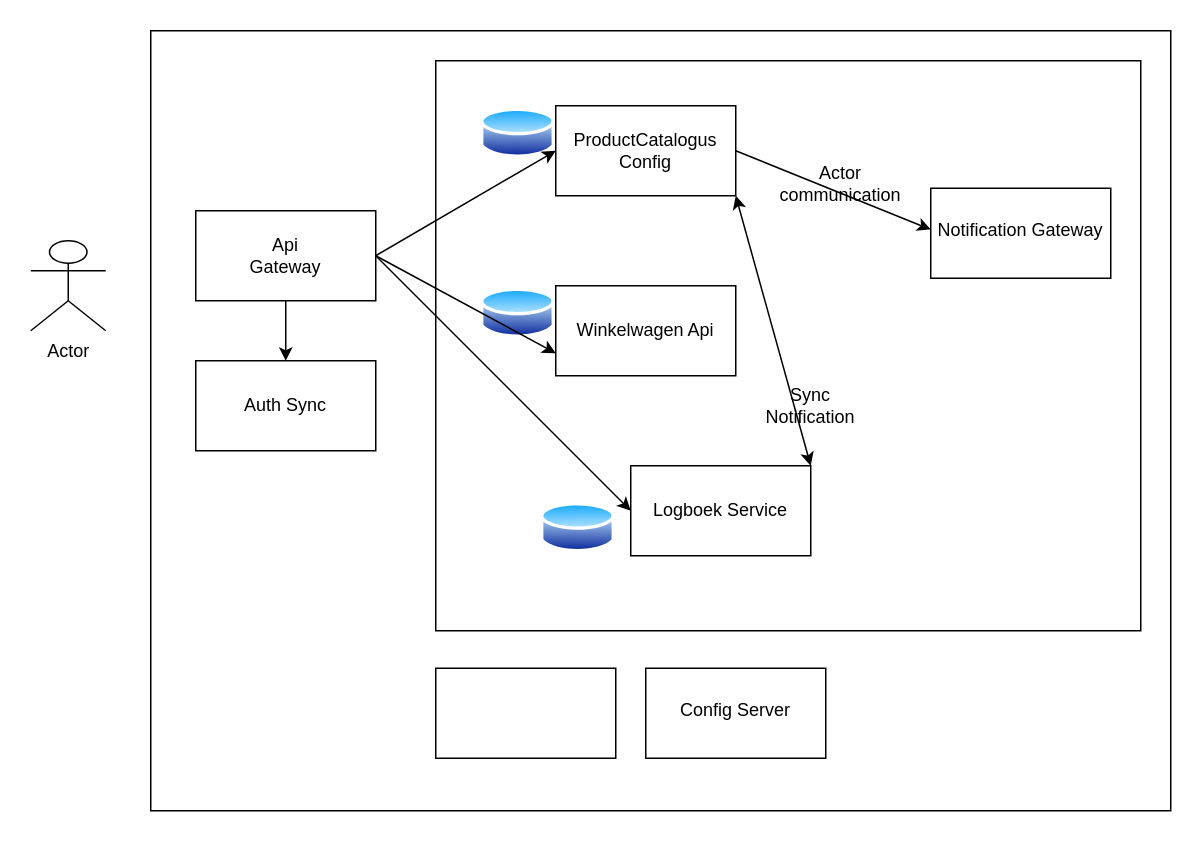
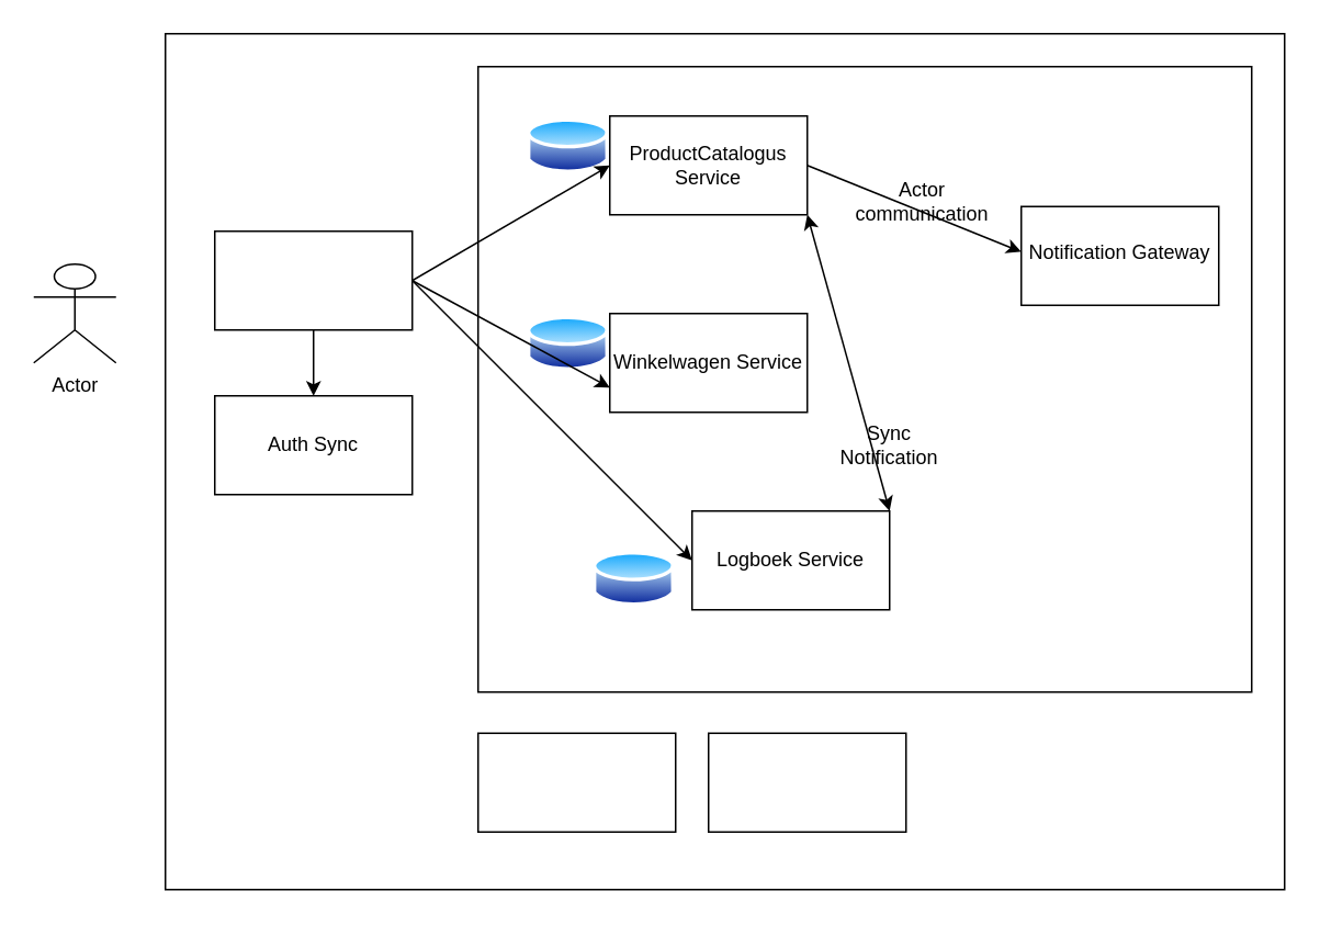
- <mxCell id="11" value="ProductCatalogus Config" style="text;html=1;align=center;verticalAlign=middle;whiteSpace=wrap;rounded=0;" vertex="1" parent="1"><mxGeometry x="380" y="70" width="100" height="60" as="geometry" /></mxCell>
+ <mxCell id="11" value="ProductCatalogus Service" style="text;html=1;align=center;verticalAlign=middle;whiteSpace=wrap;rounded=0;" vertex="1" parent="1"><mxGeometry x="380" y="70" width="100" height="60" as="geometry" /></mxCell>
- <mxCell id="5" value="Api Gateway" style="text;html=1;align=center;verticalAlign=middle;whiteSpace=wrap;rounded=0;" vertex="1" parent="1"><mxGeometry x="160" y="155" width="60" height="30" as="geometry" /></mxCell>
- <mxCell id="13" value="Winkelwagen Api" style="text;html=1;align=center;verticalAlign=middle;whiteSpace=wrap;rounded=0;" vertex="1" parent="1"><mxGeometry x="370" y="190" width="120" height="60" as="geometry" /></mxCell>
+ <mxCell id="13" value="Winkelwagen Service" style="text;html=1;align=center;verticalAlign=middle;whiteSpace=wrap;rounded=0;" vertex="1" parent="1"><mxGeometry x="370" y="190" width="120" height="60" as="geometry" /></mxCell>
- <mxCell id="28" value="Config Server" style="text;html=1;align=center;verticalAlign=middle;whiteSpace=wrap;rounded=0;" vertex="1" parent="1"><mxGeometry x="430" y="445" width="120" height="55" as="geometry" /></mxCell>
